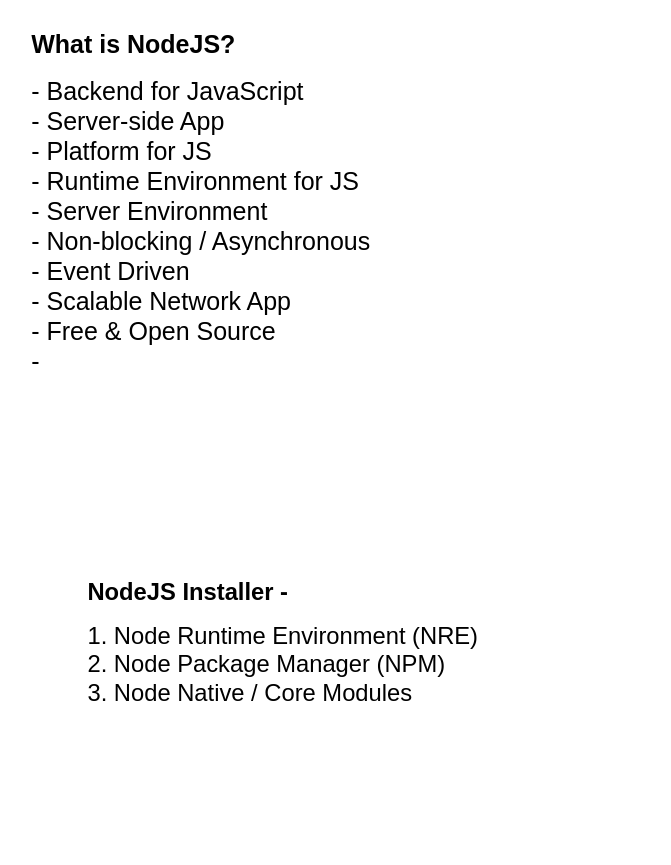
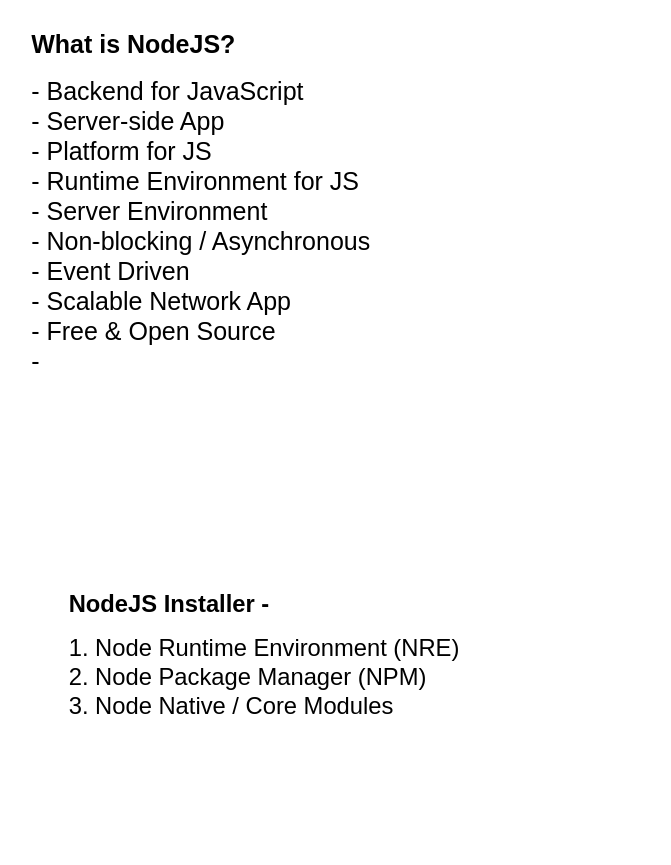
- <mxCell id="3" value="&lt;h1 style=&quot;font-size: 19px&quot;&gt;&lt;font style=&quot;font-size: 19px&quot;&gt;NodeJS Installer -&amp;nbsp;&lt;/font&gt;&lt;/h1&gt;&lt;div style=&quot;font-size: 19px&quot;&gt;&lt;font style=&quot;font-size: 19px&quot;&gt;1. Node Runtime Environment (NRE)&lt;/font&gt;&lt;/div&gt;&lt;div style=&quot;font-size: 19px&quot;&gt;&lt;font style=&quot;font-size: 19px&quot;&gt;2. Node Package Manager (NPM)&lt;/font&gt;&lt;/div&gt;&lt;div style=&quot;font-size: 19px&quot;&gt;&lt;font style=&quot;font-size: 19px&quot;&gt;3. Node Native / Core Modules&lt;/font&gt;&lt;/div&gt;" style="text;html=1;strokeColor=none;fillColor=none;spacing=5;spacingTop=-20;whiteSpace=wrap;overflow=hidden;rounded=0;" parent="1" vertex="1"><mxGeometry x="65" y="460" width="450" height="210" as="geometry" /></mxCell>
+ <mxCell id="3" value="&lt;h1 style=&quot;font-size: 19px&quot;&gt;&lt;font style=&quot;font-size: 19px&quot;&gt;NodeJS Installer -&amp;nbsp;&lt;/font&gt;&lt;/h1&gt;&lt;div style=&quot;font-size: 19px&quot;&gt;&lt;font style=&quot;font-size: 19px&quot;&gt;1. Node Runtime Environment (NRE)&lt;/font&gt;&lt;/div&gt;&lt;div style=&quot;font-size: 19px&quot;&gt;&lt;font style=&quot;font-size: 19px&quot;&gt;2. Node Package Manager (NPM)&lt;/font&gt;&lt;/div&gt;&lt;div style=&quot;font-size: 19px&quot;&gt;&lt;font style=&quot;font-size: 19px&quot;&gt;3. Node Native / Core Modules&lt;/font&gt;&lt;/div&gt;" style="text;html=1;strokeColor=none;fillColor=none;spacing=5;spacingTop=-20;whiteSpace=wrap;overflow=hidden;rounded=0;" parent="1" vertex="1"><mxGeometry x="50" y="470" width="450" height="210" as="geometry" /></mxCell>
